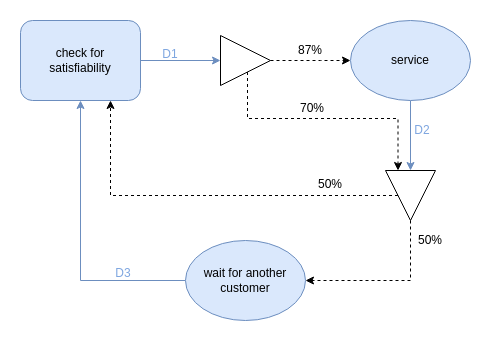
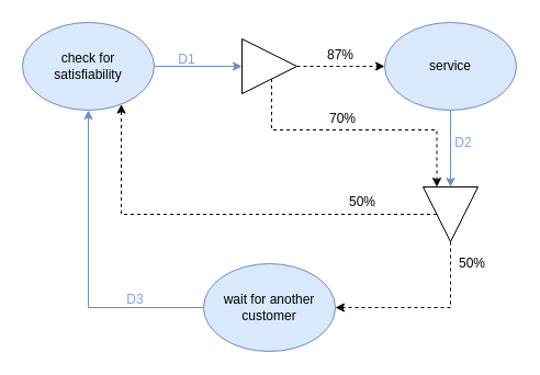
- <mxCell id="5" value="&lt;div&gt;check for &lt;br&gt;&lt;/div&gt;&lt;div&gt;satisfiability&lt;/div&gt;" style="whiteSpace=wrap;html=1;fillColor=#dae8fc;strokeColor=#6c8ebf;rounded=1;" vertex="1" parent="1"><mxGeometry x="20" y="20" width="120" height="80" as="geometry" /></mxCell>
+ <mxCell id="5" value="&lt;div&gt;check for &lt;br&gt;&lt;/div&gt;&lt;div&gt;satisfiability&lt;/div&gt;" style="ellipse;whiteSpace=wrap;html=1;fillColor=#dae8fc;strokeColor=#6c8ebf;" vertex="1" parent="1"><mxGeometry x="20" y="20" width="120" height="80" as="geometry" /></mxCell>
